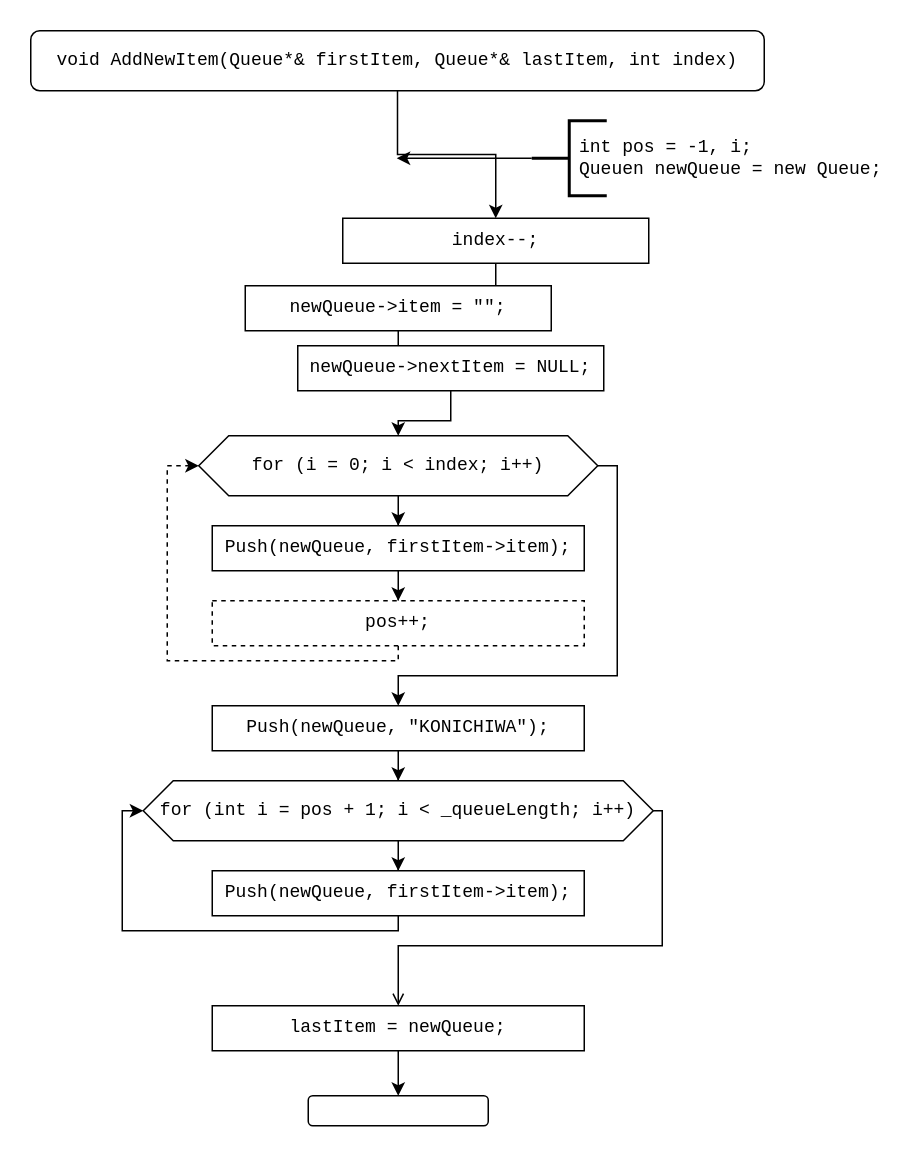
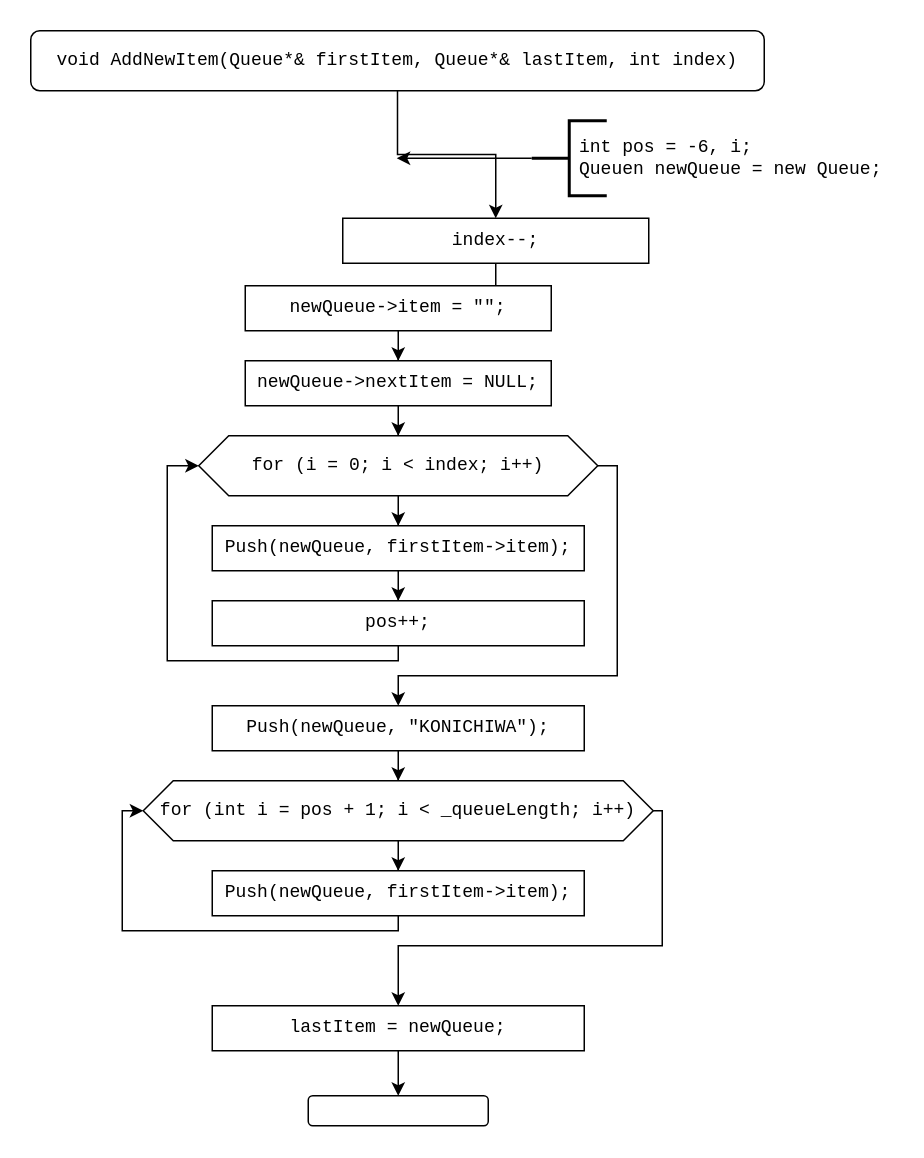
- <mxCell id="6" value="int pos = -1, i;&lt;br&gt;Queuen newQueue = new Queue;" style="text;html=1;strokeColor=none;fillColor=none;align=left;verticalAlign=middle;whiteSpace=wrap;rounded=0;fontFamily=Courier New;" vertex="1" parent="1"><mxGeometry x="384" y="75" width="210" height="60" as="geometry" /></mxCell>
+ <mxCell id="6" value="int pos = -6, i;&lt;br&gt;Queuen newQueue = new Queue;" style="text;html=1;strokeColor=none;fillColor=none;align=left;verticalAlign=middle;whiteSpace=wrap;rounded=0;fontFamily=Courier New;" vertex="1" parent="1"><mxGeometry x="384" y="75" width="210" height="60" as="geometry" /></mxCell>
- <mxCell id="12" value="newQueue-&amp;gt;nextItem = NULL;" style="rounded=0;whiteSpace=wrap;html=1;fontFamily=Courier New;align=center;" vertex="1" parent="1"><mxGeometry x="198" y="230" width="204" height="30" as="geometry" /></mxCell>
+ <mxCell id="12" value="newQueue-&amp;gt;nextItem = NULL;" style="rounded=0;whiteSpace=wrap;html=1;fontFamily=Courier New;align=center;" vertex="1" parent="1"><mxGeometry x="163" y="240" width="204" height="30" as="geometry" /></mxCell>
- <mxCell id="19" value="pos++;" style="rounded=0;whiteSpace=wrap;html=1;fontFamily=Courier New;align=center;dashed=1;" vertex="1" parent="1"><mxGeometry x="141" y="400" width="248" height="30" as="geometry" /></mxCell>
+ <mxCell id="19" value="pos++;" style="rounded=0;whiteSpace=wrap;html=1;fontFamily=Courier New;align=center;" vertex="1" parent="1"><mxGeometry x="141" y="400" width="248" height="30" as="geometry" /></mxCell>
- <mxCell id="18" style="edgeStyle=orthogonalEdgeStyle;rounded=0;orthogonalLoop=1;jettySize=auto;html=1;fontFamily=Courier New;entryX=0;entryY=0.5;entryDx=0;entryDy=0;dashed=1;" edge="1" parent="1" source="19" target="15"><mxGeometry relative="1" as="geometry"><mxPoint x="111" y="310" as="targetPoint" /><Array as="points"><mxPoint x="265" y="440" /><mxPoint x="111" y="440" /><mxPoint x="111" y="310" /></Array></mxGeometry></mxCell>
+ <mxCell id="18" style="edgeStyle=orthogonalEdgeStyle;rounded=0;orthogonalLoop=1;jettySize=auto;html=1;fontFamily=Courier New;entryX=0;entryY=0.5;entryDx=0;entryDy=0;" edge="1" parent="1" source="19" target="15"><mxGeometry relative="1" as="geometry"><mxPoint x="111" y="310" as="targetPoint" /><Array as="points"><mxPoint x="265" y="440" /><mxPoint x="111" y="440" /><mxPoint x="111" y="310" /></Array></mxGeometry></mxCell>
- <mxCell id="23" style="edgeStyle=orthogonalEdgeStyle;rounded=0;orthogonalLoop=1;jettySize=auto;html=1;fontFamily=Courier New;entryX=0.5;entryY=0;entryDx=0;entryDy=0;endArrow=open;" edge="1" parent="1" source="24" target="28"><mxGeometry relative="1" as="geometry"><mxPoint x="265" y="640" as="targetPoint" /><Array as="points"><mxPoint x="441" y="540" /><mxPoint x="441" y="630" /><mxPoint x="265" y="630" /></Array></mxGeometry></mxCell>
+ <mxCell id="23" style="edgeStyle=orthogonalEdgeStyle;rounded=0;orthogonalLoop=1;jettySize=auto;html=1;fontFamily=Courier New;entryX=0.5;entryY=0;entryDx=0;entryDy=0;" edge="1" parent="1" source="24" target="28"><mxGeometry relative="1" as="geometry"><mxPoint x="265" y="640" as="targetPoint" /><Array as="points"><mxPoint x="441" y="540" /><mxPoint x="441" y="630" /><mxPoint x="265" y="630" /></Array></mxGeometry></mxCell>
